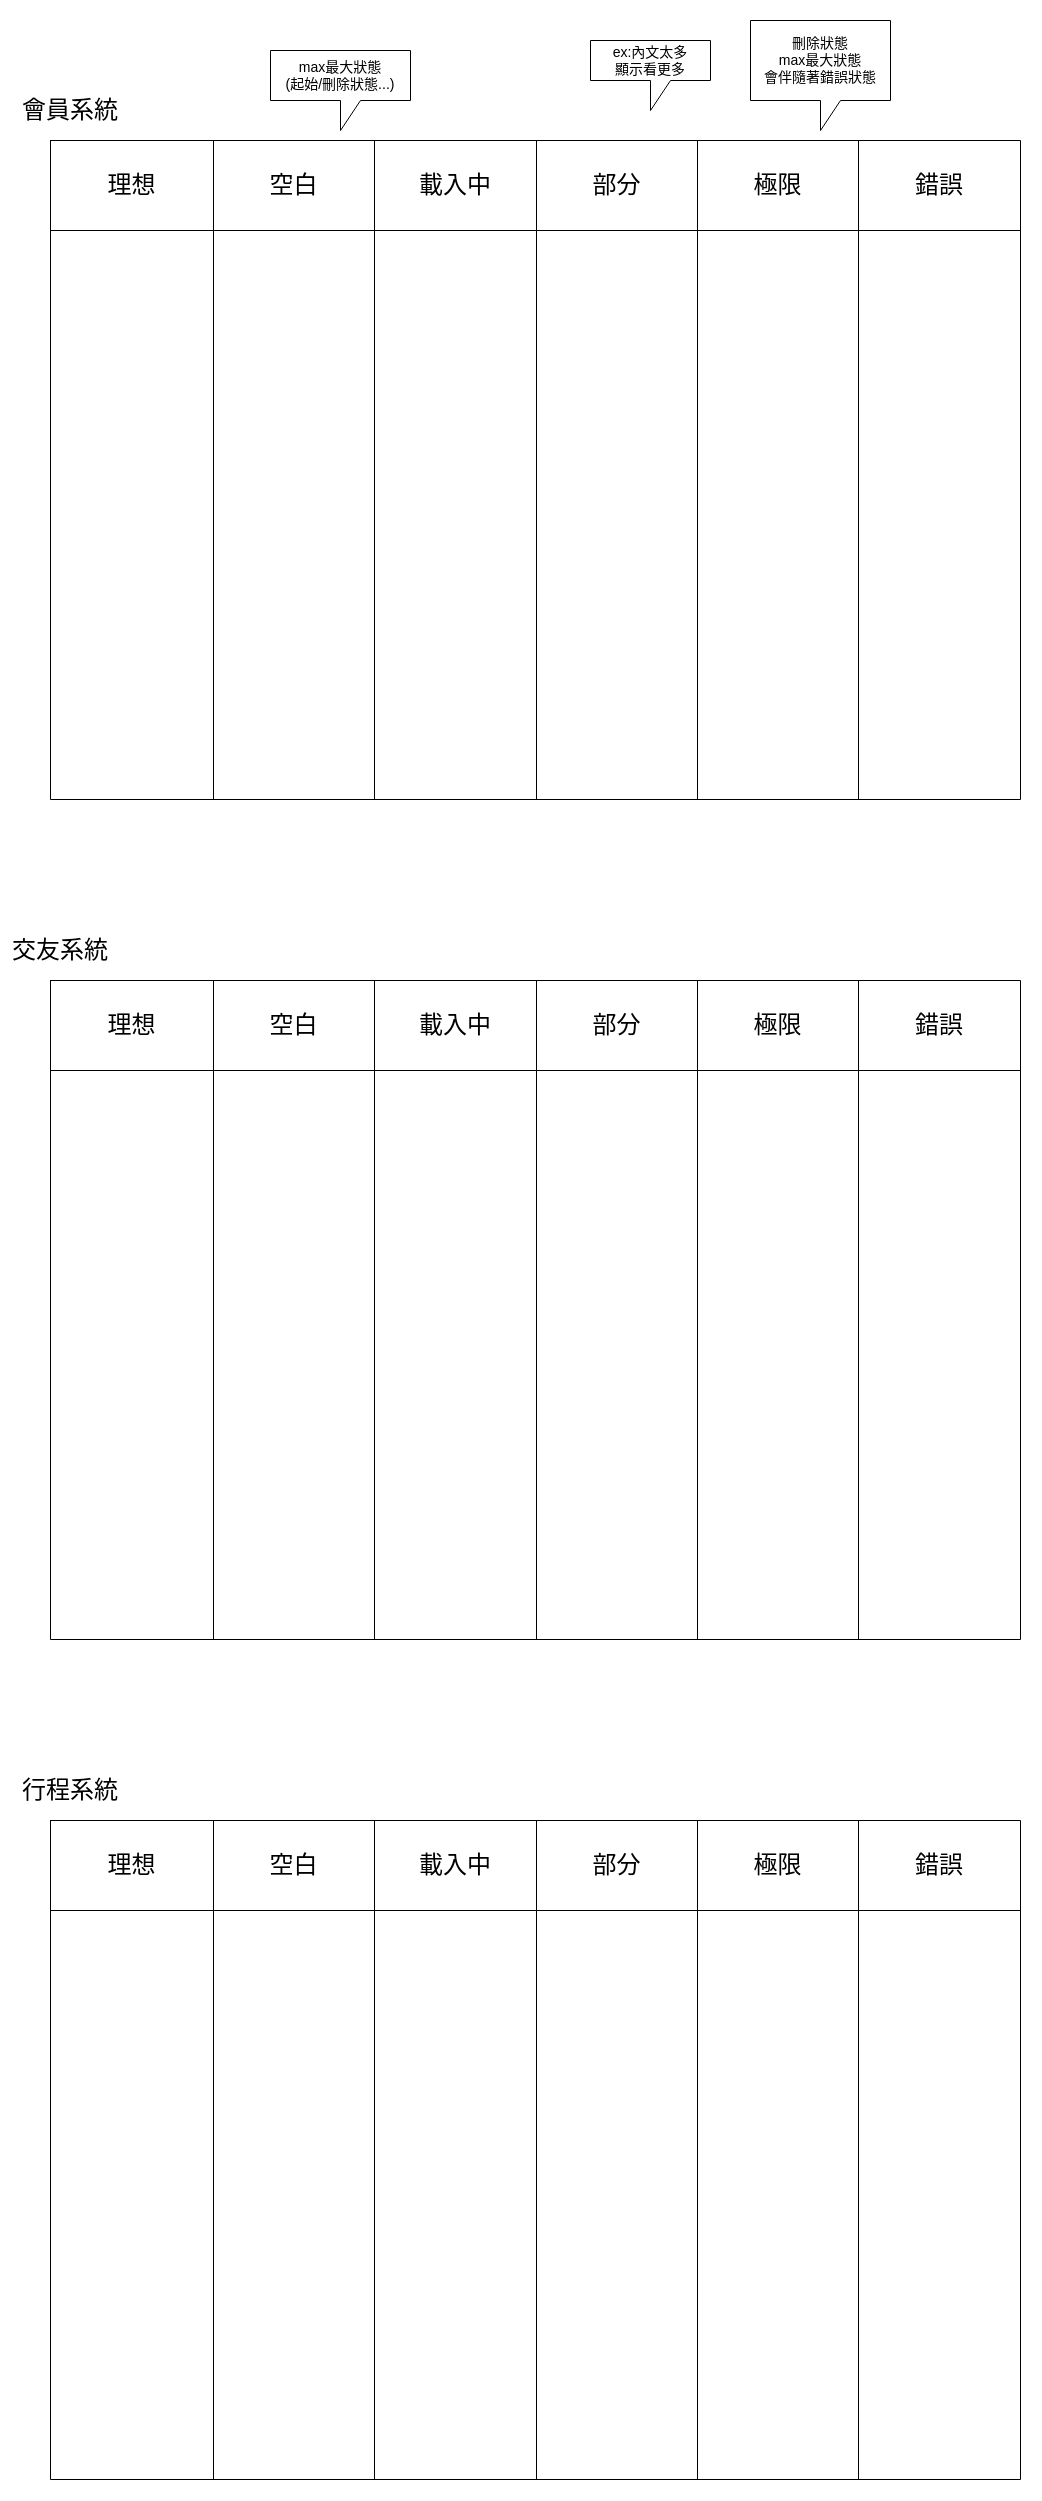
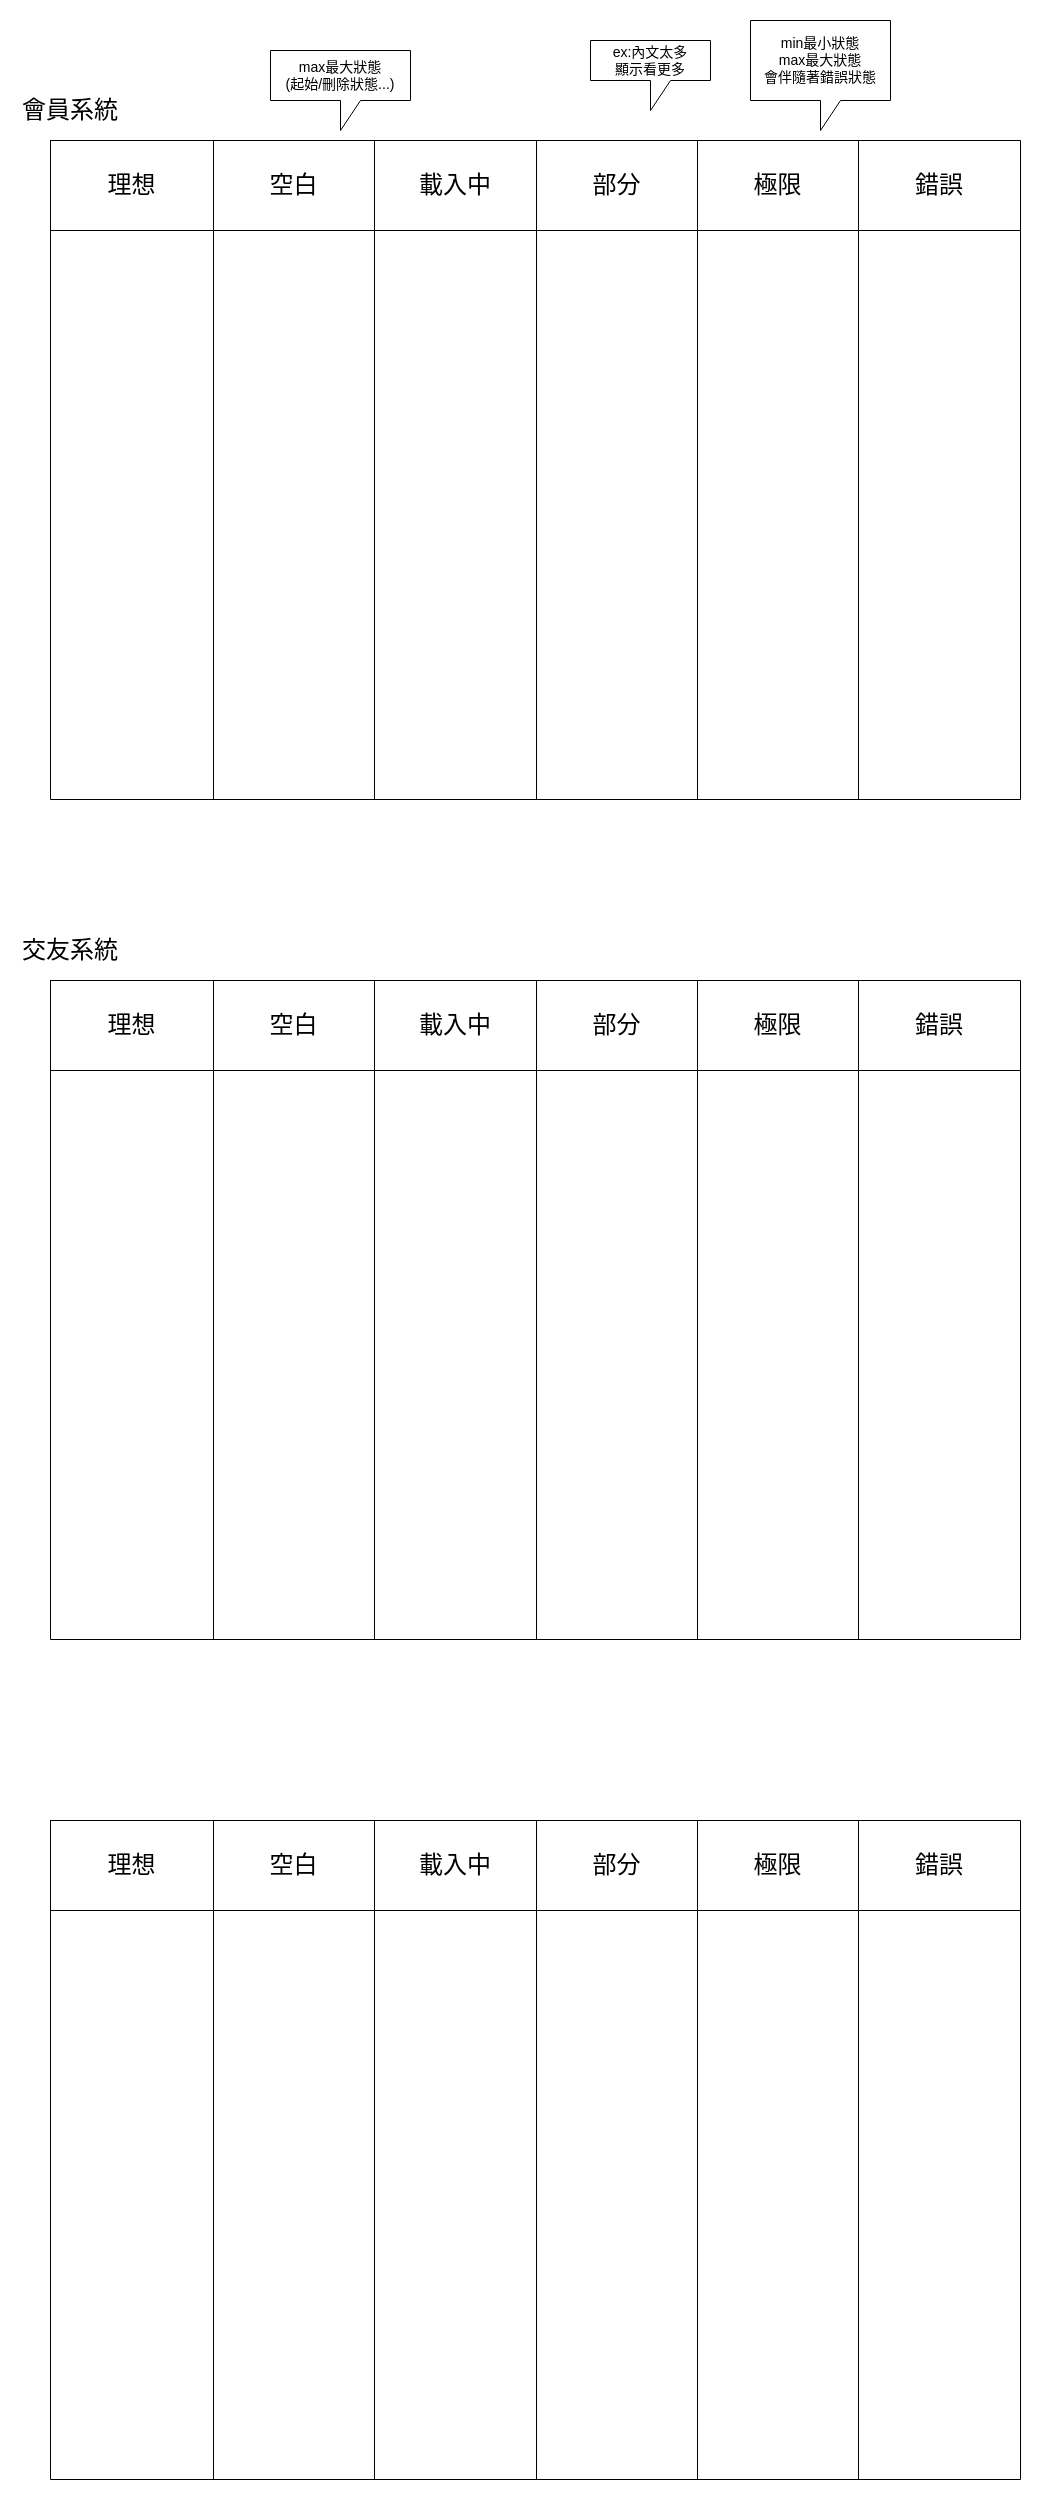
- <mxCell id="51" value="&lt;span style=&quot;font-size: 14px&quot;&gt;刪除狀態&lt;br&gt;max最大狀態&lt;br&gt;會伴隨著錯誤狀態&lt;br&gt;&lt;/span&gt;" style="shape=callout;whiteSpace=wrap;html=1;perimeter=calloutPerimeter;" vertex="1" parent="1"><mxGeometry x="750" y="20" width="140" height="110" as="geometry" /></mxCell>
+ <mxCell id="51" value="&lt;span style=&quot;font-size: 14px&quot;&gt;min最小狀態&lt;br&gt;max最大狀態&lt;br&gt;會伴隨著錯誤狀態&lt;br&gt;&lt;/span&gt;" style="shape=callout;whiteSpace=wrap;html=1;perimeter=calloutPerimeter;" vertex="1" parent="1"><mxGeometry x="750" y="20" width="140" height="110" as="geometry" /></mxCell>
- <mxCell id="48" value="&lt;font style=&quot;font-size: 24px&quot;&gt;交友系統&lt;/font&gt;" style="text;html=1;strokeColor=none;fillColor=none;align=center;verticalAlign=middle;whiteSpace=wrap;rounded=0;" vertex="1" parent="1"><mxGeometry x="10" y="940" width="100" height="20" as="geometry" /></mxCell>
+ <mxCell id="48" value="&lt;font style=&quot;font-size: 24px&quot;&gt;交友系統&lt;/font&gt;" style="text;html=1;strokeColor=none;fillColor=none;align=center;verticalAlign=middle;whiteSpace=wrap;rounded=0;" vertex="1" parent="1"><mxGeometry x="20" y="940" width="100" height="20" as="geometry" /></mxCell>
- <mxCell id="49" value="&lt;font style=&quot;font-size: 24px&quot;&gt;行程系統&lt;/font&gt;" style="text;html=1;strokeColor=none;fillColor=none;align=center;verticalAlign=middle;whiteSpace=wrap;rounded=0;" vertex="1" parent="1"><mxGeometry x="20" y="1780" width="100" height="20" as="geometry" /></mxCell>
